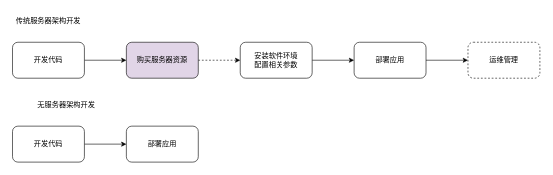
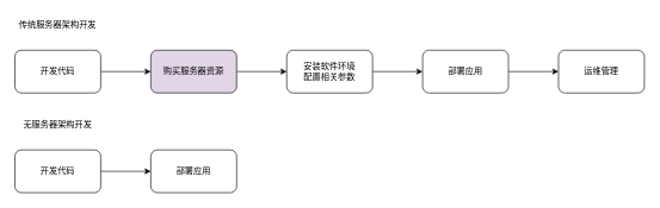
- <mxCell id="4" value="" style="edgeStyle=none;html=1;dashed=1;" parent="1" source="5" target="7" edge="1"><mxGeometry relative="1" as="geometry" /></mxCell>
+ <mxCell id="4" value="" style="edgeStyle=none;html=1;" parent="1" source="5" target="7" edge="1"><mxGeometry relative="1" as="geometry" /></mxCell>
- <mxCell id="15" value="运维管理" style="rounded=1;whiteSpace=wrap;html=1;dashed=1;" parent="1" vertex="1"><mxGeometry x="780" y="70" width="120" height="60" as="geometry" /></mxCell>
+ <mxCell id="15" value="运维管理" style="rounded=1;whiteSpace=wrap;html=1;" parent="1" vertex="1"><mxGeometry x="780" y="70" width="120" height="60" as="geometry" /></mxCell>
- <mxCell id="14" value="无服务器架构开发" style="text;html=1;strokeColor=none;fillColor=none;align=center;verticalAlign=middle;whiteSpace=wrap;rounded=0;" parent="1" vertex="1"><mxGeometry x="50" y="160" width="120" height="30" as="geometry" /></mxCell>
+ <mxCell id="14" value="无服务器架构开发" style="text;html=1;strokeColor=none;fillColor=none;align=center;verticalAlign=middle;whiteSpace=wrap;rounded=0;" parent="1" vertex="1"><mxGeometry x="20" y="160" width="120" height="30" as="geometry" /></mxCell>
